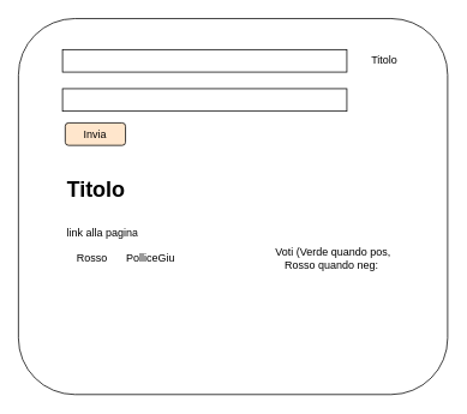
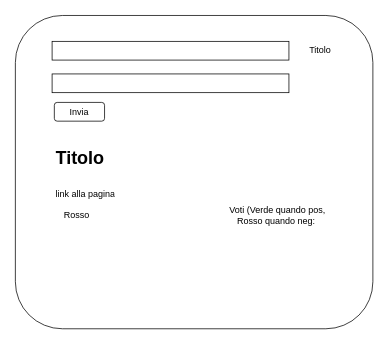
- <mxCell id="6" value="Invia" style="rounded=1;whiteSpace=wrap;html=1;fillColor=#ffe6cc;" vertex="1" parent="1"><mxGeometry x="72" y="136" width="67" height="25" as="geometry" /></mxCell>
+ <mxCell id="6" value="Invia" style="rounded=1;whiteSpace=wrap;html=1;" vertex="1" parent="1"><mxGeometry x="72" y="136" width="67" height="25" as="geometry" /></mxCell>
- <mxCell id="9" value="PolliceGiu" style="text;html=1;strokeColor=none;fillColor=none;align=center;verticalAlign=middle;whiteSpace=wrap;rounded=0;" vertex="1" parent="1"><mxGeometry x="137" y="272" width="60" height="30" as="geometry" /></mxCell>
